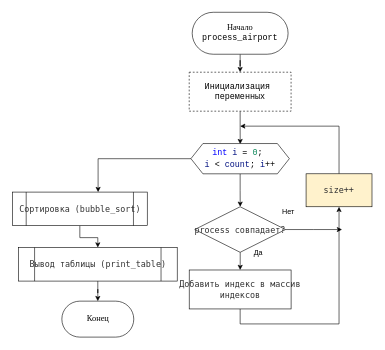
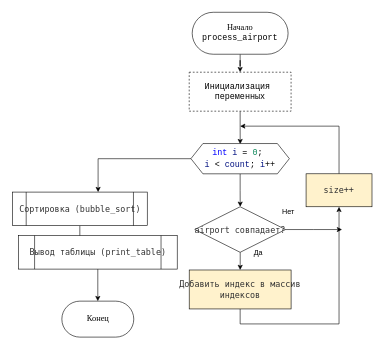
- <mxCell id="15" value="&lt;div style=&quot;line-height: 19px; white-space: pre;&quot;&gt;&lt;div style=&quot;line-height: 19px;&quot;&gt;&lt;div style=&quot;line-height: 19px;&quot;&gt;&lt;span style=&quot;color: rgb(51, 51, 51); white-space-collapse: collapse;&quot;&gt;&lt;font face=&quot;Consolas, Monaco, Andale Mono, Ubuntu Mono, monospace&quot; style=&quot;&quot;&gt;process совпадает?&lt;/font&gt;&lt;/span&gt;&lt;/div&gt;&lt;/div&gt;&lt;/div&gt;" style="rhombus;whiteSpace=wrap;html=1;rounded=1;strokeColor=default;align=center;verticalAlign=middle;arcSize=0;fontFamily=Consolas;fontSize=14;fontColor=default;fillColor=default;" parent="1" vertex="1"><mxGeometry x="324.25" y="344.5" width="151.5" height="76" as="geometry" /></mxCell>
+ <mxCell id="15" value="&lt;div style=&quot;line-height: 19px; white-space: pre;&quot;&gt;&lt;div style=&quot;line-height: 19px;&quot;&gt;&lt;div style=&quot;line-height: 19px;&quot;&gt;&lt;span style=&quot;color: rgb(51, 51, 51); white-space-collapse: collapse;&quot;&gt;&lt;font face=&quot;Consolas, Monaco, Andale Mono, Ubuntu Mono, monospace&quot; style=&quot;&quot;&gt;airport совпадает?&lt;/font&gt;&lt;/span&gt;&lt;/div&gt;&lt;/div&gt;&lt;/div&gt;" style="rhombus;whiteSpace=wrap;html=1;rounded=1;strokeColor=default;align=center;verticalAlign=middle;arcSize=0;fontFamily=Consolas;fontSize=14;fontColor=default;fillColor=default;" parent="1" vertex="1"><mxGeometry x="324.25" y="344.5" width="151.5" height="76" as="geometry" /></mxCell>
- <mxCell id="11" value="&lt;span style=&quot;color: rgb(51, 51, 51); text-wrap-mode: nowrap;&quot;&gt;&lt;font face=&quot;Consolas, Monaco, Andale Mono, Ubuntu Mono, monospace&quot; style=&quot;&quot;&gt;Вывод таблицы (print_table)&lt;/font&gt;&lt;/span&gt;" style="shape=process;whiteSpace=wrap;html=1;backgroundOutline=1;fontSize=14;fontFamily=Consolas;rounded=1;arcSize=0;" parent="1" vertex="1"><mxGeometry x="30" y="412.5" width="265" height="56" as="geometry" /></mxCell>
+ <mxCell id="11" value="&lt;span style=&quot;color: rgb(51, 51, 51); text-wrap-mode: nowrap;&quot;&gt;&lt;font face=&quot;Consolas, Monaco, Andale Mono, Ubuntu Mono, monospace&quot; style=&quot;&quot;&gt;Вывод таблицы (print_table)&lt;/font&gt;&lt;/span&gt;" style="shape=process;whiteSpace=wrap;html=1;backgroundOutline=1;fontSize=14;fontFamily=Consolas;rounded=1;arcSize=0;" parent="1" vertex="1"><mxGeometry x="30" y="392.5" width="265" height="56" as="geometry" /></mxCell>
- <mxCell id="17" value="&lt;span style=&quot;color: rgb(51, 51, 51); text-wrap-mode: nowrap;&quot;&gt;&lt;font face=&quot;Consolas, Monaco, Andale Mono, Ubuntu Mono, monospace&quot; style=&quot;&quot;&gt;Добавить индекс в массив&lt;/font&gt;&lt;/span&gt;&lt;div&gt;&lt;font face=&quot;Consolas, Monaco, Andale Mono, Ubuntu Mono, monospace&quot; color=&quot;#333333&quot;&gt;&lt;span style=&quot;text-wrap-mode: nowrap;&quot;&gt;индексов&lt;/span&gt;&lt;/font&gt;&lt;/div&gt;" style="whiteSpace=wrap;html=1;fontSize=14;fontFamily=Consolas;rounded=1;arcSize=0;" parent="1" vertex="1"><mxGeometry x="315" y="450" width="170" height="65" as="geometry" /></mxCell>
+ <mxCell id="17" value="&lt;span style=&quot;color: rgb(51, 51, 51); text-wrap-mode: nowrap;&quot;&gt;&lt;font face=&quot;Consolas, Monaco, Andale Mono, Ubuntu Mono, monospace&quot; style=&quot;&quot;&gt;Добавить индекс в массив&lt;/font&gt;&lt;/span&gt;&lt;div&gt;&lt;font face=&quot;Consolas, Monaco, Andale Mono, Ubuntu Mono, monospace&quot; color=&quot;#333333&quot;&gt;&lt;span style=&quot;text-wrap-mode: nowrap;&quot;&gt;индексов&lt;/span&gt;&lt;/font&gt;&lt;/div&gt;" style="whiteSpace=wrap;html=1;fontSize=14;fontFamily=Consolas;rounded=1;arcSize=0;fillColor=#fff2cc;" parent="1" vertex="1"><mxGeometry x="315" y="450" width="170" height="65" as="geometry" /></mxCell>
